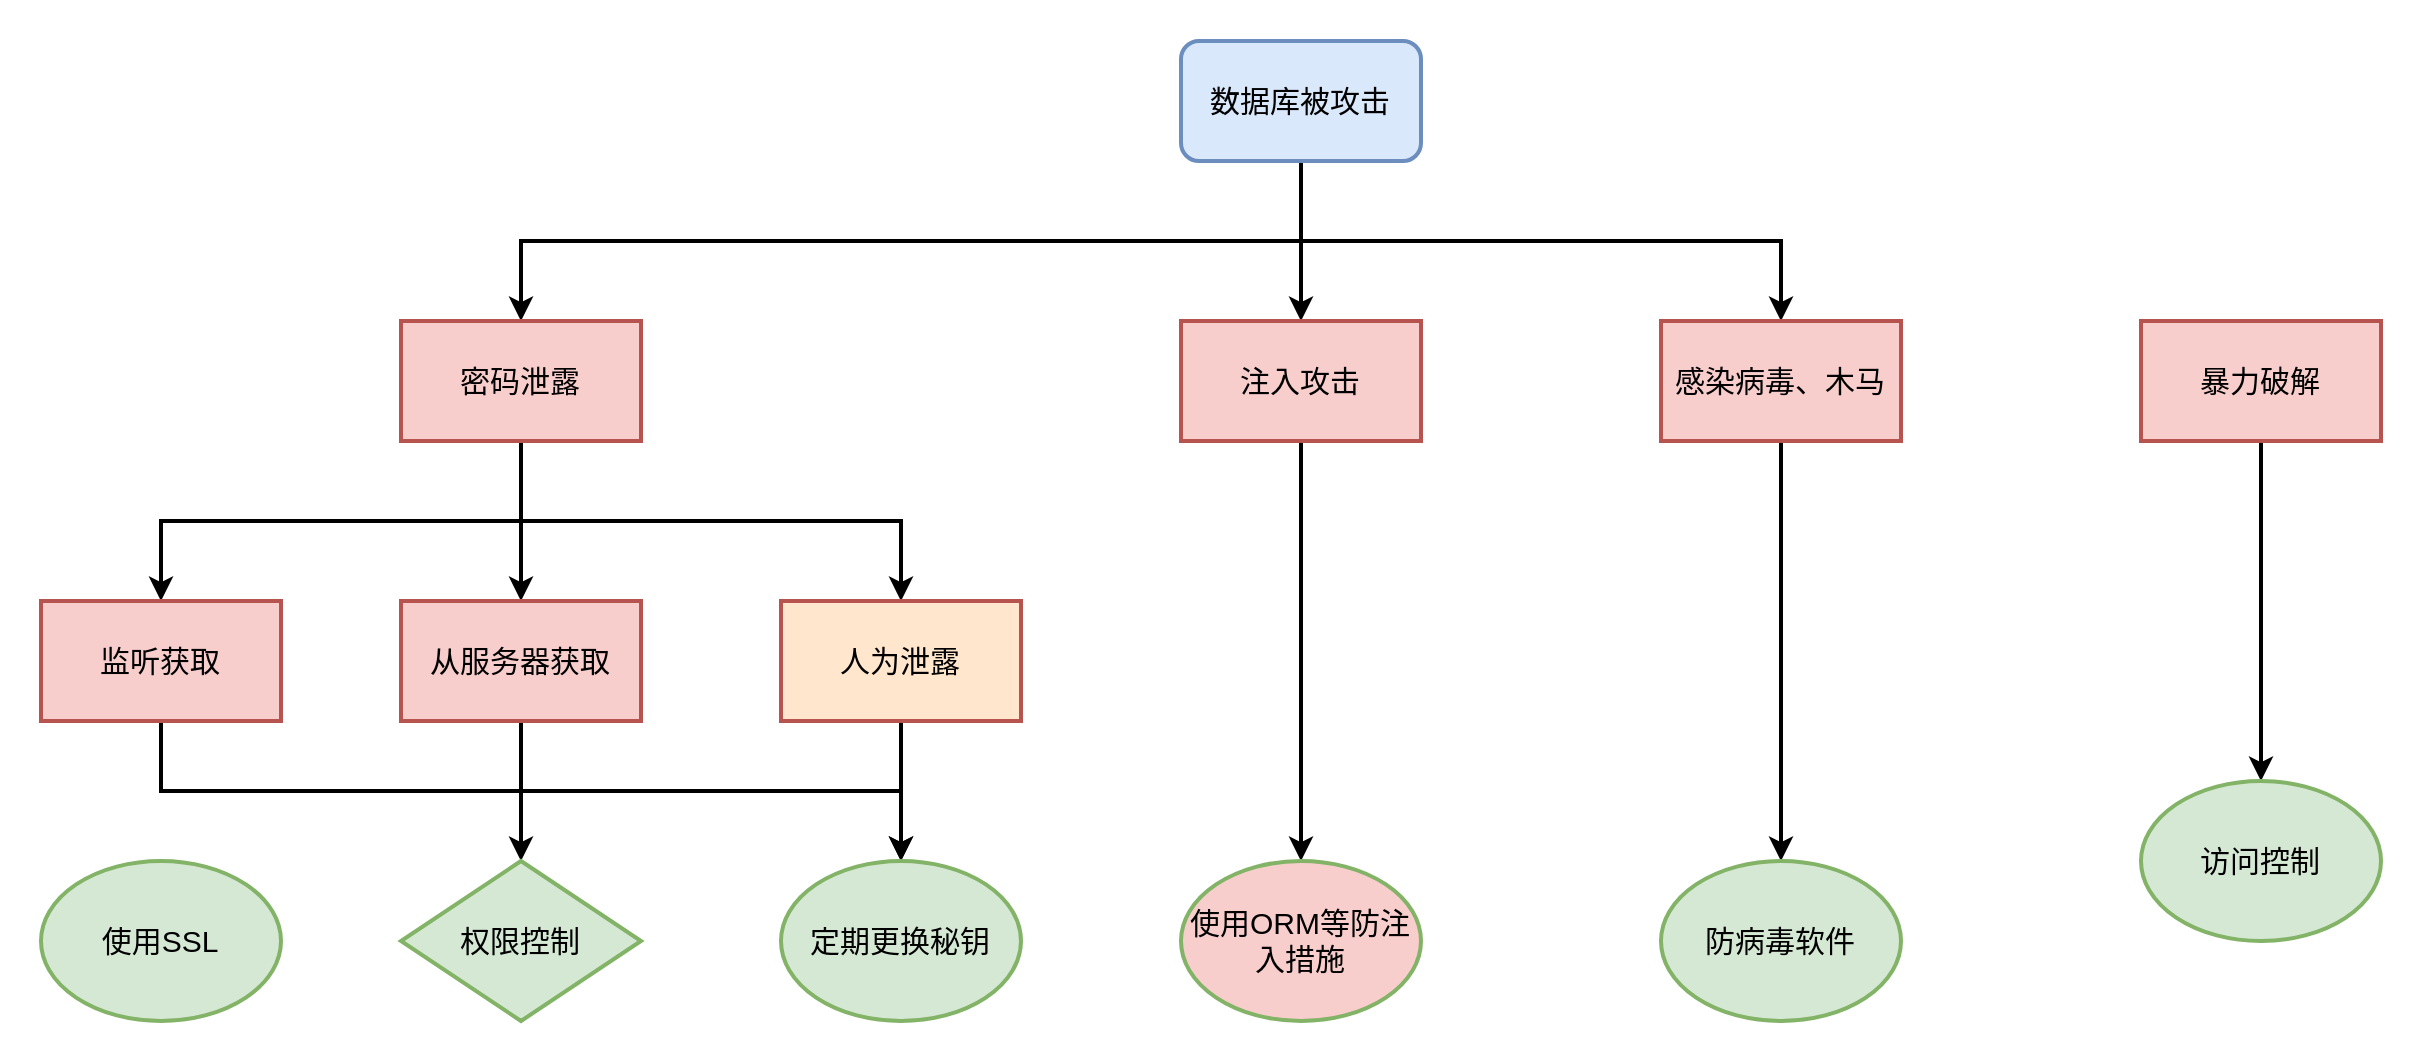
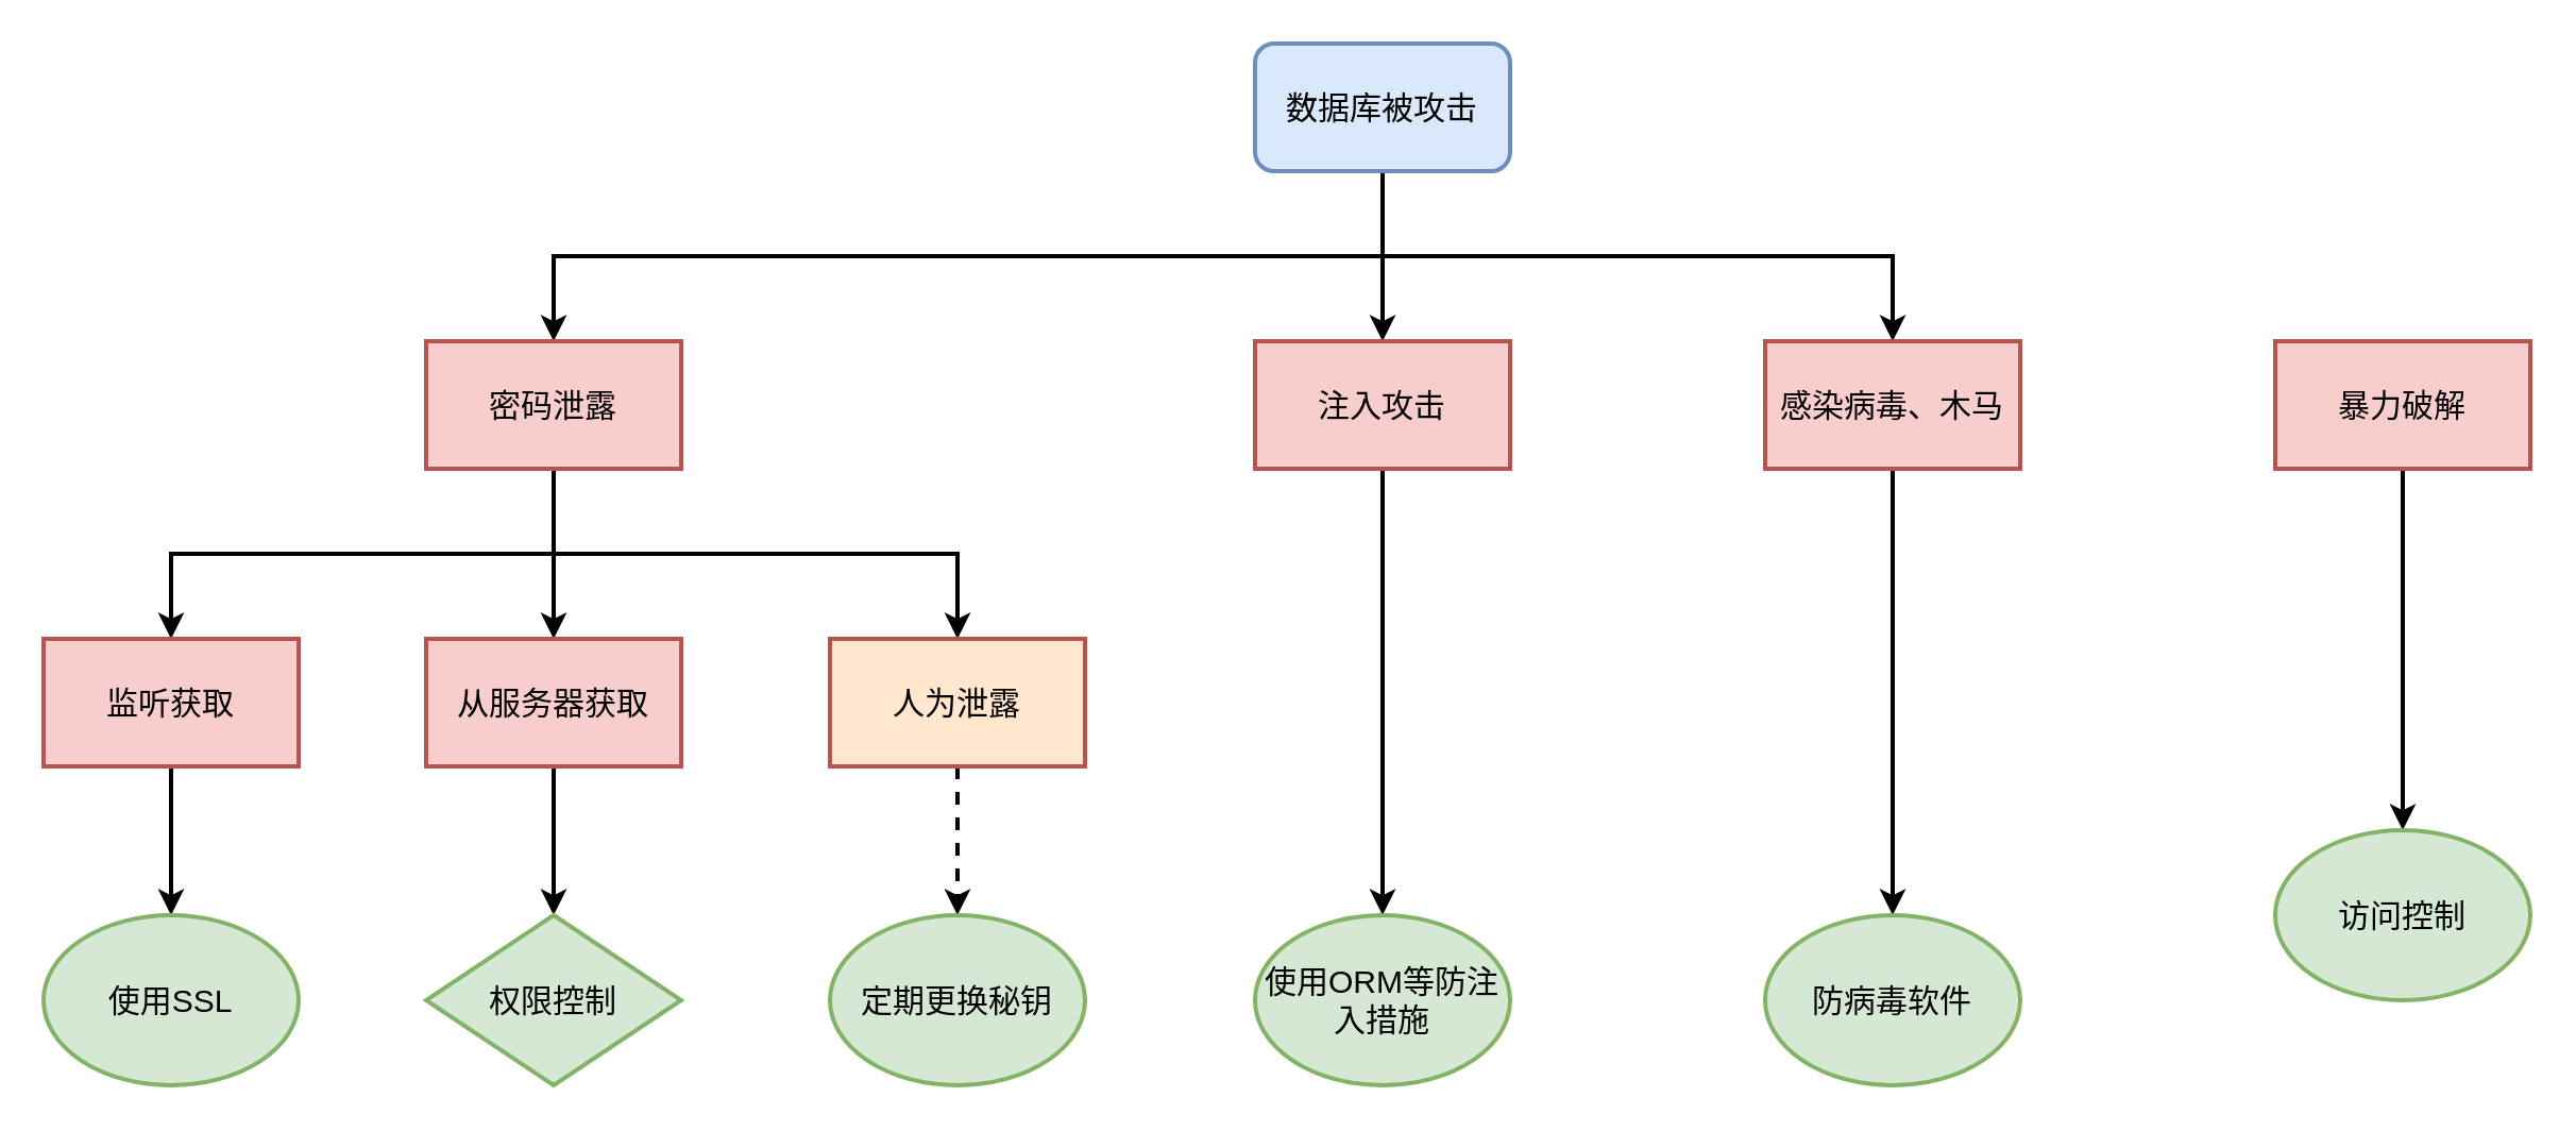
- <mxCell id="20" style="edgeStyle=orthogonalEdgeStyle;rounded=0;orthogonalLoop=1;jettySize=auto;html=1;exitX=0.5;exitY=1;exitDx=0;exitDy=0;strokeWidth=2;fontSize=15;" edge="1" parent="1" source="21" target="24"><mxGeometry relative="1" as="geometry" /></mxCell>
+ <mxCell id="20" style="edgeStyle=orthogonalEdgeStyle;rounded=0;orthogonalLoop=1;jettySize=auto;html=1;exitX=0.5;exitY=1;exitDx=0;exitDy=0;strokeWidth=2;fontSize=15;dashed=1;" edge="1" parent="1" source="21" target="24"><mxGeometry relative="1" as="geometry" /></mxCell>
- <mxCell id="16" style="edgeStyle=orthogonalEdgeStyle;rounded=0;orthogonalLoop=1;jettySize=auto;html=1;exitX=0.5;exitY=1;exitDx=0;exitDy=0;strokeWidth=2;fontSize=15;" edge="1" parent="1" source="17" target="24"><mxGeometry relative="1" as="geometry" /></mxCell>
+ <mxCell id="16" style="edgeStyle=orthogonalEdgeStyle;rounded=0;orthogonalLoop=1;jettySize=auto;html=1;exitX=0.5;exitY=1;exitDx=0;exitDy=0;strokeWidth=2;fontSize=15;" edge="1" parent="1" source="17" target="22"><mxGeometry relative="1" as="geometry" /></mxCell>
- <mxCell id="25" value="使用ORM等防注入措施" style="ellipse;whiteSpace=wrap;html=1;strokeWidth=2;fontSize=15;fillColor=#f8cecc;strokeColor=#82b366;" vertex="1" parent="1"><mxGeometry x="590" y="430" width="120" height="80" as="geometry" /></mxCell>
+ <mxCell id="25" value="使用ORM等防注入措施" style="ellipse;whiteSpace=wrap;html=1;strokeWidth=2;fontSize=15;fillColor=#d5e8d4;strokeColor=#82b366;" vertex="1" parent="1"><mxGeometry x="590" y="430" width="120" height="80" as="geometry" /></mxCell>
